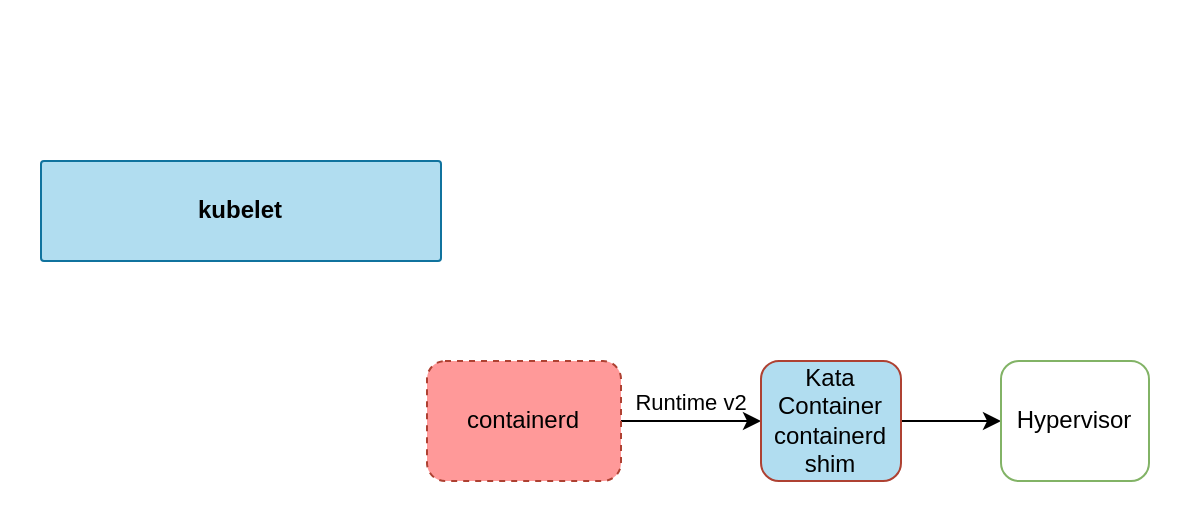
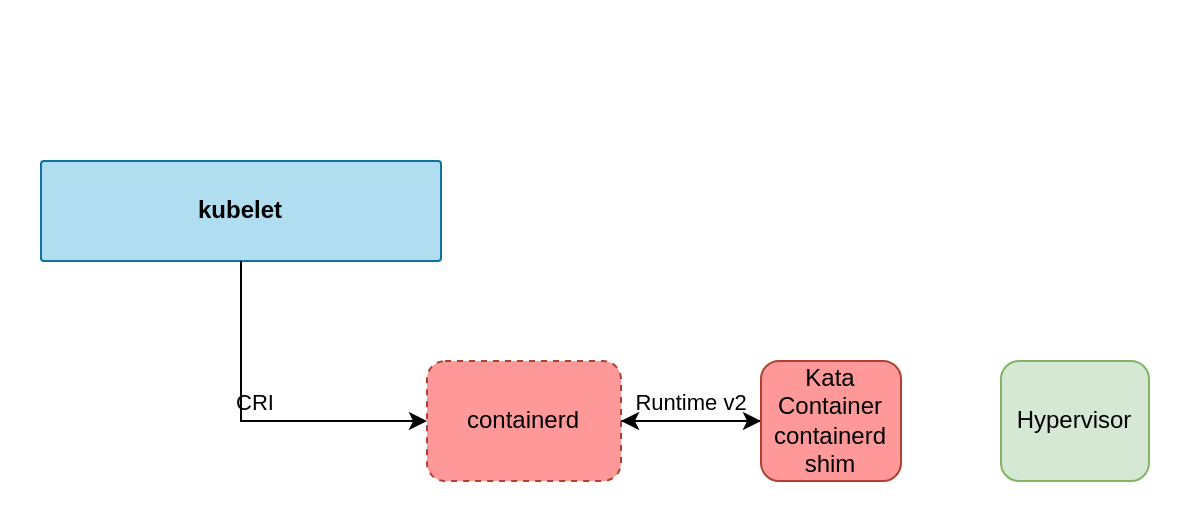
+ <mxCell id="3" value="CRI" style="edgeStyle=orthogonalEdgeStyle;rounded=0;orthogonalLoop=1;jettySize=auto;html=1;labelBackgroundColor=none;labelPosition=center;verticalLabelPosition=top;align=center;verticalAlign=bottom;" parent="1" source="2" target="5" edge="1"><mxGeometry relative="1" as="geometry"><mxPoint x="160" y="210" as="sourcePoint" /><Array as="points"><mxPoint x="120" y="210" /></Array></mxGeometry></mxCell>
- <mxCell id="7" value="Kata Container containerd shim" style="whiteSpace=wrap;html=1;rounded=1;strokeColor=#ae4132;fillColor=#b1ddf0;" parent="1" vertex="1"><mxGeometry x="380" y="180" width="70" height="60" as="geometry" /></mxCell>
+ <mxCell id="7" value="Kata Container containerd shim" style="whiteSpace=wrap;html=1;rounded=1;strokeColor=#ae4132;fillColor=#FF9999;" parent="1" vertex="1"><mxGeometry x="380" y="180" width="70" height="60" as="geometry" /></mxCell>
- <mxCell id="6" style="edgeStyle=orthogonalEdgeStyle;rounded=0;orthogonalLoop=1;jettySize=auto;html=1;entryX=0;entryY=0.5;entryDx=0;entryDy=0;" parent="1" source="7" target="8" edge="1"><mxGeometry relative="1" as="geometry" /></mxCell>
+ <mxCell id="6" style="edgeStyle=orthogonalEdgeStyle;rounded=0;orthogonalLoop=1;jettySize=auto;html=1;" parent="1" source="7" target="5" edge="1"><mxGeometry relative="1" as="geometry" /></mxCell>
- <mxCell id="8" value="Hypervisor" style="whiteSpace=wrap;html=1;rounded=1;fillColor=#ffffff;strokeColor=#82b366;" parent="1" vertex="1"><mxGeometry x="500" y="180" width="74" height="60" as="geometry" /></mxCell>
+ <mxCell id="8" value="Hypervisor" style="whiteSpace=wrap;html=1;rounded=1;fillColor=#d5e8d4;strokeColor=#82b366;" parent="1" vertex="1"><mxGeometry x="500" y="180" width="74" height="60" as="geometry" /></mxCell>
